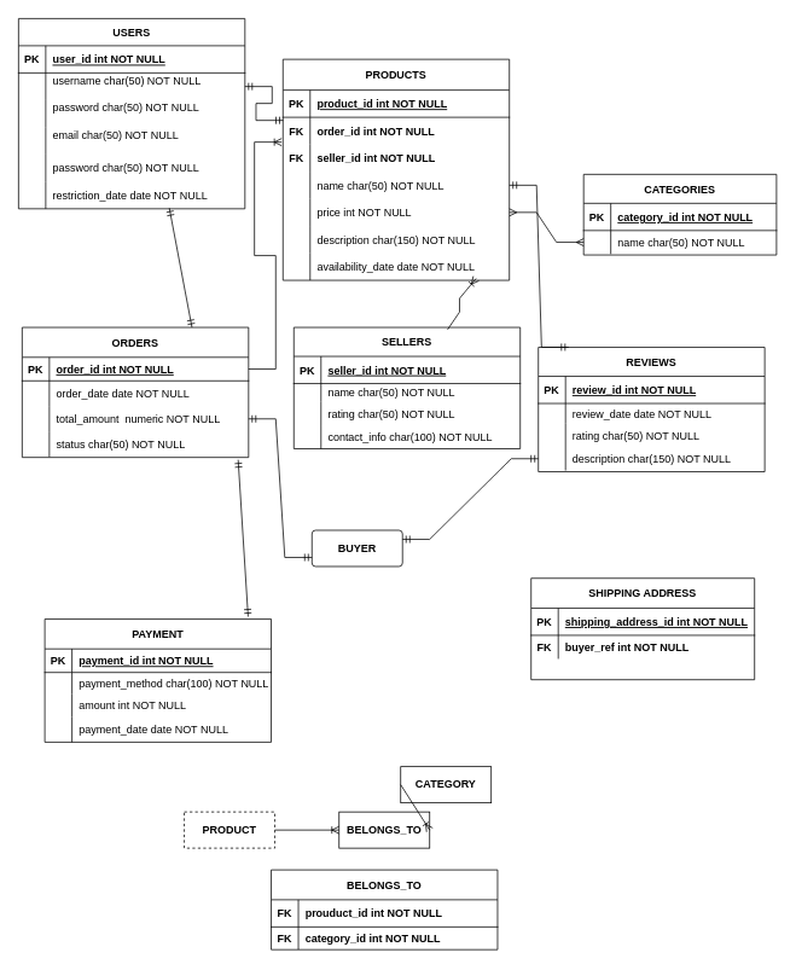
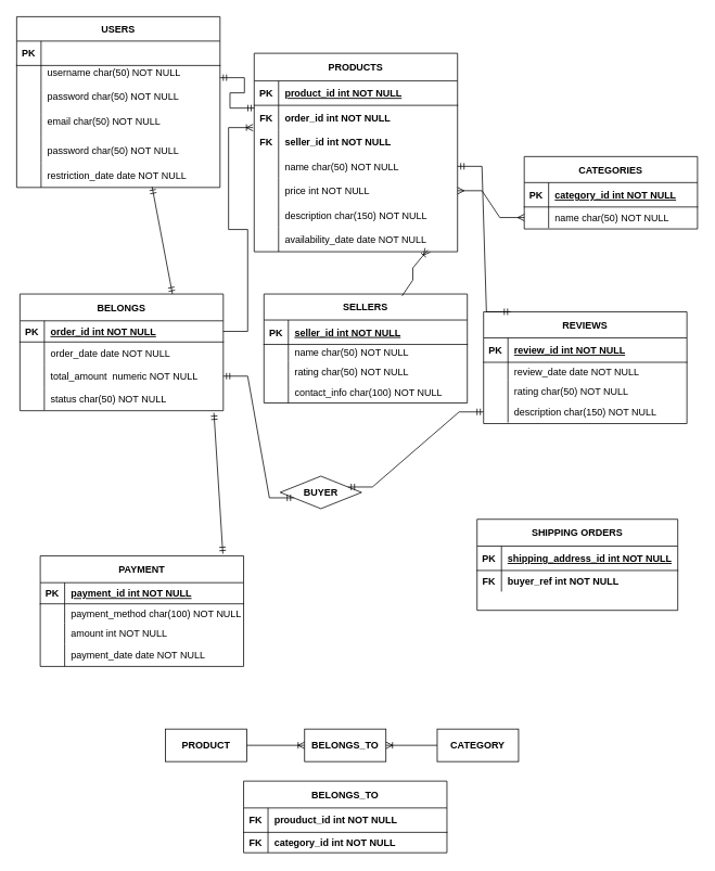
- <mxCell id="34" value="user_id int NOT NULL " style="shape=partialRectangle;overflow=hidden;connectable=0;fillColor=none;top=0;left=0;bottom=0;right=0;align=left;spacingLeft=6;fontStyle=5;" parent="32" vertex="1"><mxGeometry x="30" width="220" height="30" as="geometry"><mxRectangle width="220" height="30" as="alternateBounds" /></mxGeometry></mxCell>
- <mxCell id="51" value="ORDERS" style="shape=table;startSize=33;container=1;collapsible=1;childLayout=tableLayout;fixedRows=1;rowLines=0;fontStyle=1;align=center;resizeLast=1;" vertex="1" parent="1"><mxGeometry x="24" y="361" width="250" height="143.55" as="geometry" /></mxCell>
+ <mxCell id="51" value="BELONGS" style="shape=table;startSize=33;container=1;collapsible=1;childLayout=tableLayout;fixedRows=1;rowLines=0;fontStyle=1;align=center;resizeLast=1;" vertex="1" parent="1"><mxGeometry x="24" y="361" width="250" height="143.55" as="geometry" /></mxCell>
- <mxCell id="94" value="&lt;b&gt;BUYER&lt;/b&gt;" style="rounded=1;arcSize=10;whiteSpace=wrap;html=1;align=center;" vertex="1" parent="1"><mxGeometry x="344" y="585" width="100" height="40" as="geometry" /></mxCell>
+ <mxCell id="94" value="&lt;b&gt;BUYER&lt;/b&gt;" style="rhombus;arcSize=10;whiteSpace=wrap;html=1;align=center;" vertex="1" parent="1"><mxGeometry x="344" y="585" width="100" height="40" as="geometry" /></mxCell>
- <mxCell id="111" value="SHIPPING ADDRESS" style="shape=table;startSize=33;container=1;collapsible=1;childLayout=tableLayout;fixedRows=1;rowLines=0;fontStyle=1;align=center;resizeLast=1;" vertex="1" parent="1"><mxGeometry x="586" y="638" width="246.75" height="112" as="geometry" /></mxCell>
+ <mxCell id="111" value="SHIPPING ORDERS" style="shape=table;startSize=33;container=1;collapsible=1;childLayout=tableLayout;fixedRows=1;rowLines=0;fontStyle=1;align=center;resizeLast=1;" vertex="1" parent="1"><mxGeometry x="586" y="638" width="246.75" height="112" as="geometry" /></mxCell>
- <mxCell id="123" value="&lt;b&gt;CATEGORY&lt;/b&gt;" style="whiteSpace=wrap;html=1;align=center;" vertex="1" parent="1"><mxGeometry x="442" y="846" width="100" height="40" as="geometry" /></mxCell>
+ <mxCell id="123" value="&lt;b&gt;CATEGORY&lt;/b&gt;" style="whiteSpace=wrap;html=1;align=center;" vertex="1" parent="1"><mxGeometry x="537" y="896" width="100" height="40" as="geometry" /></mxCell>
- <mxCell id="121" value="&lt;b&gt;PRODUCT&lt;/b&gt;" style="whiteSpace=wrap;html=1;align=center;dashed=1;" vertex="1" parent="1"><mxGeometry x="203" y="896" width="100" height="40" as="geometry" /></mxCell>
+ <mxCell id="121" value="&lt;b&gt;PRODUCT&lt;/b&gt;" style="whiteSpace=wrap;html=1;align=center;" vertex="1" parent="1"><mxGeometry x="203" y="896" width="100" height="40" as="geometry" /></mxCell>
